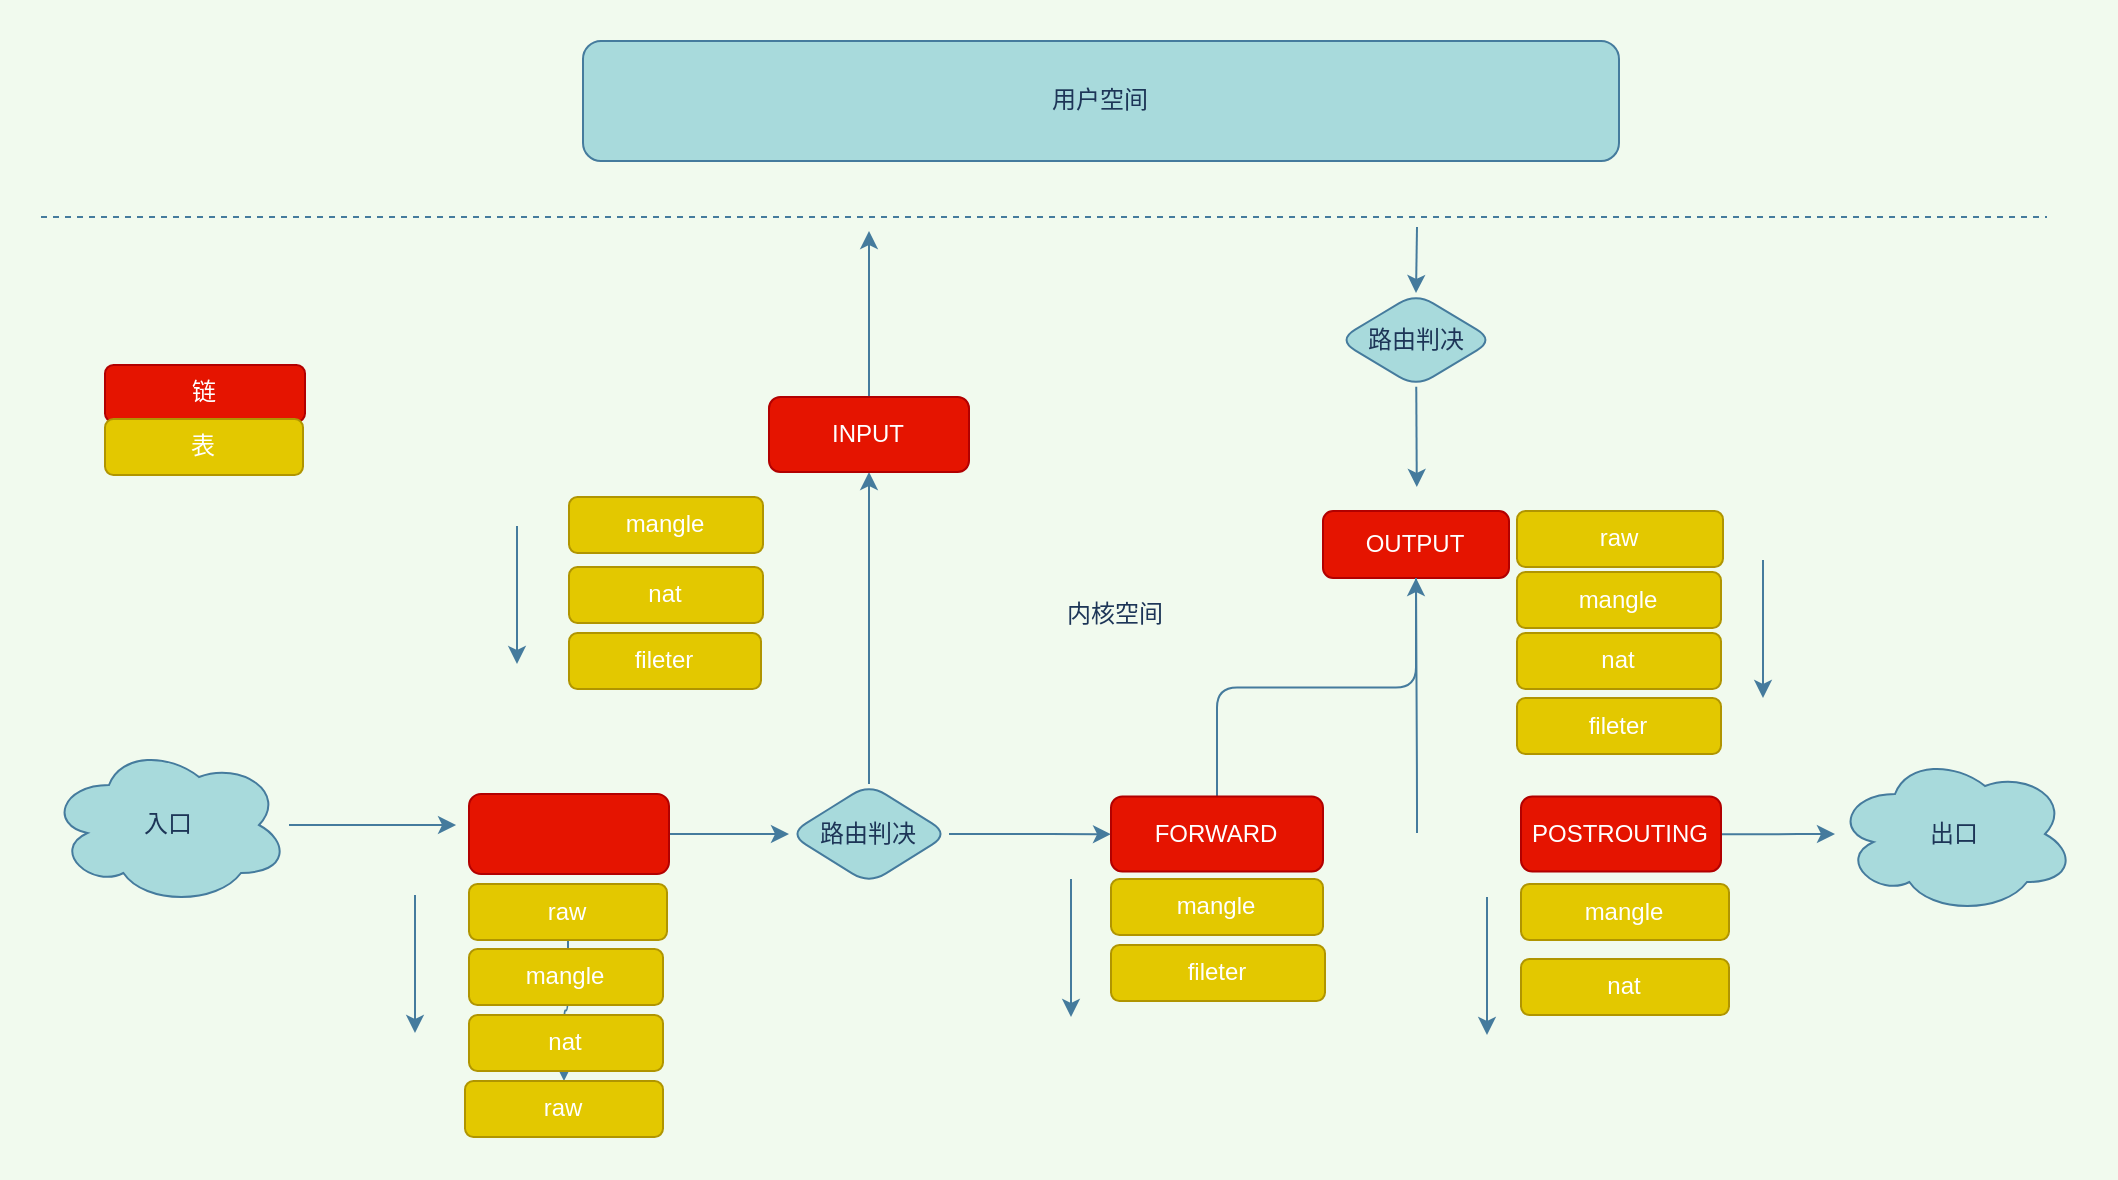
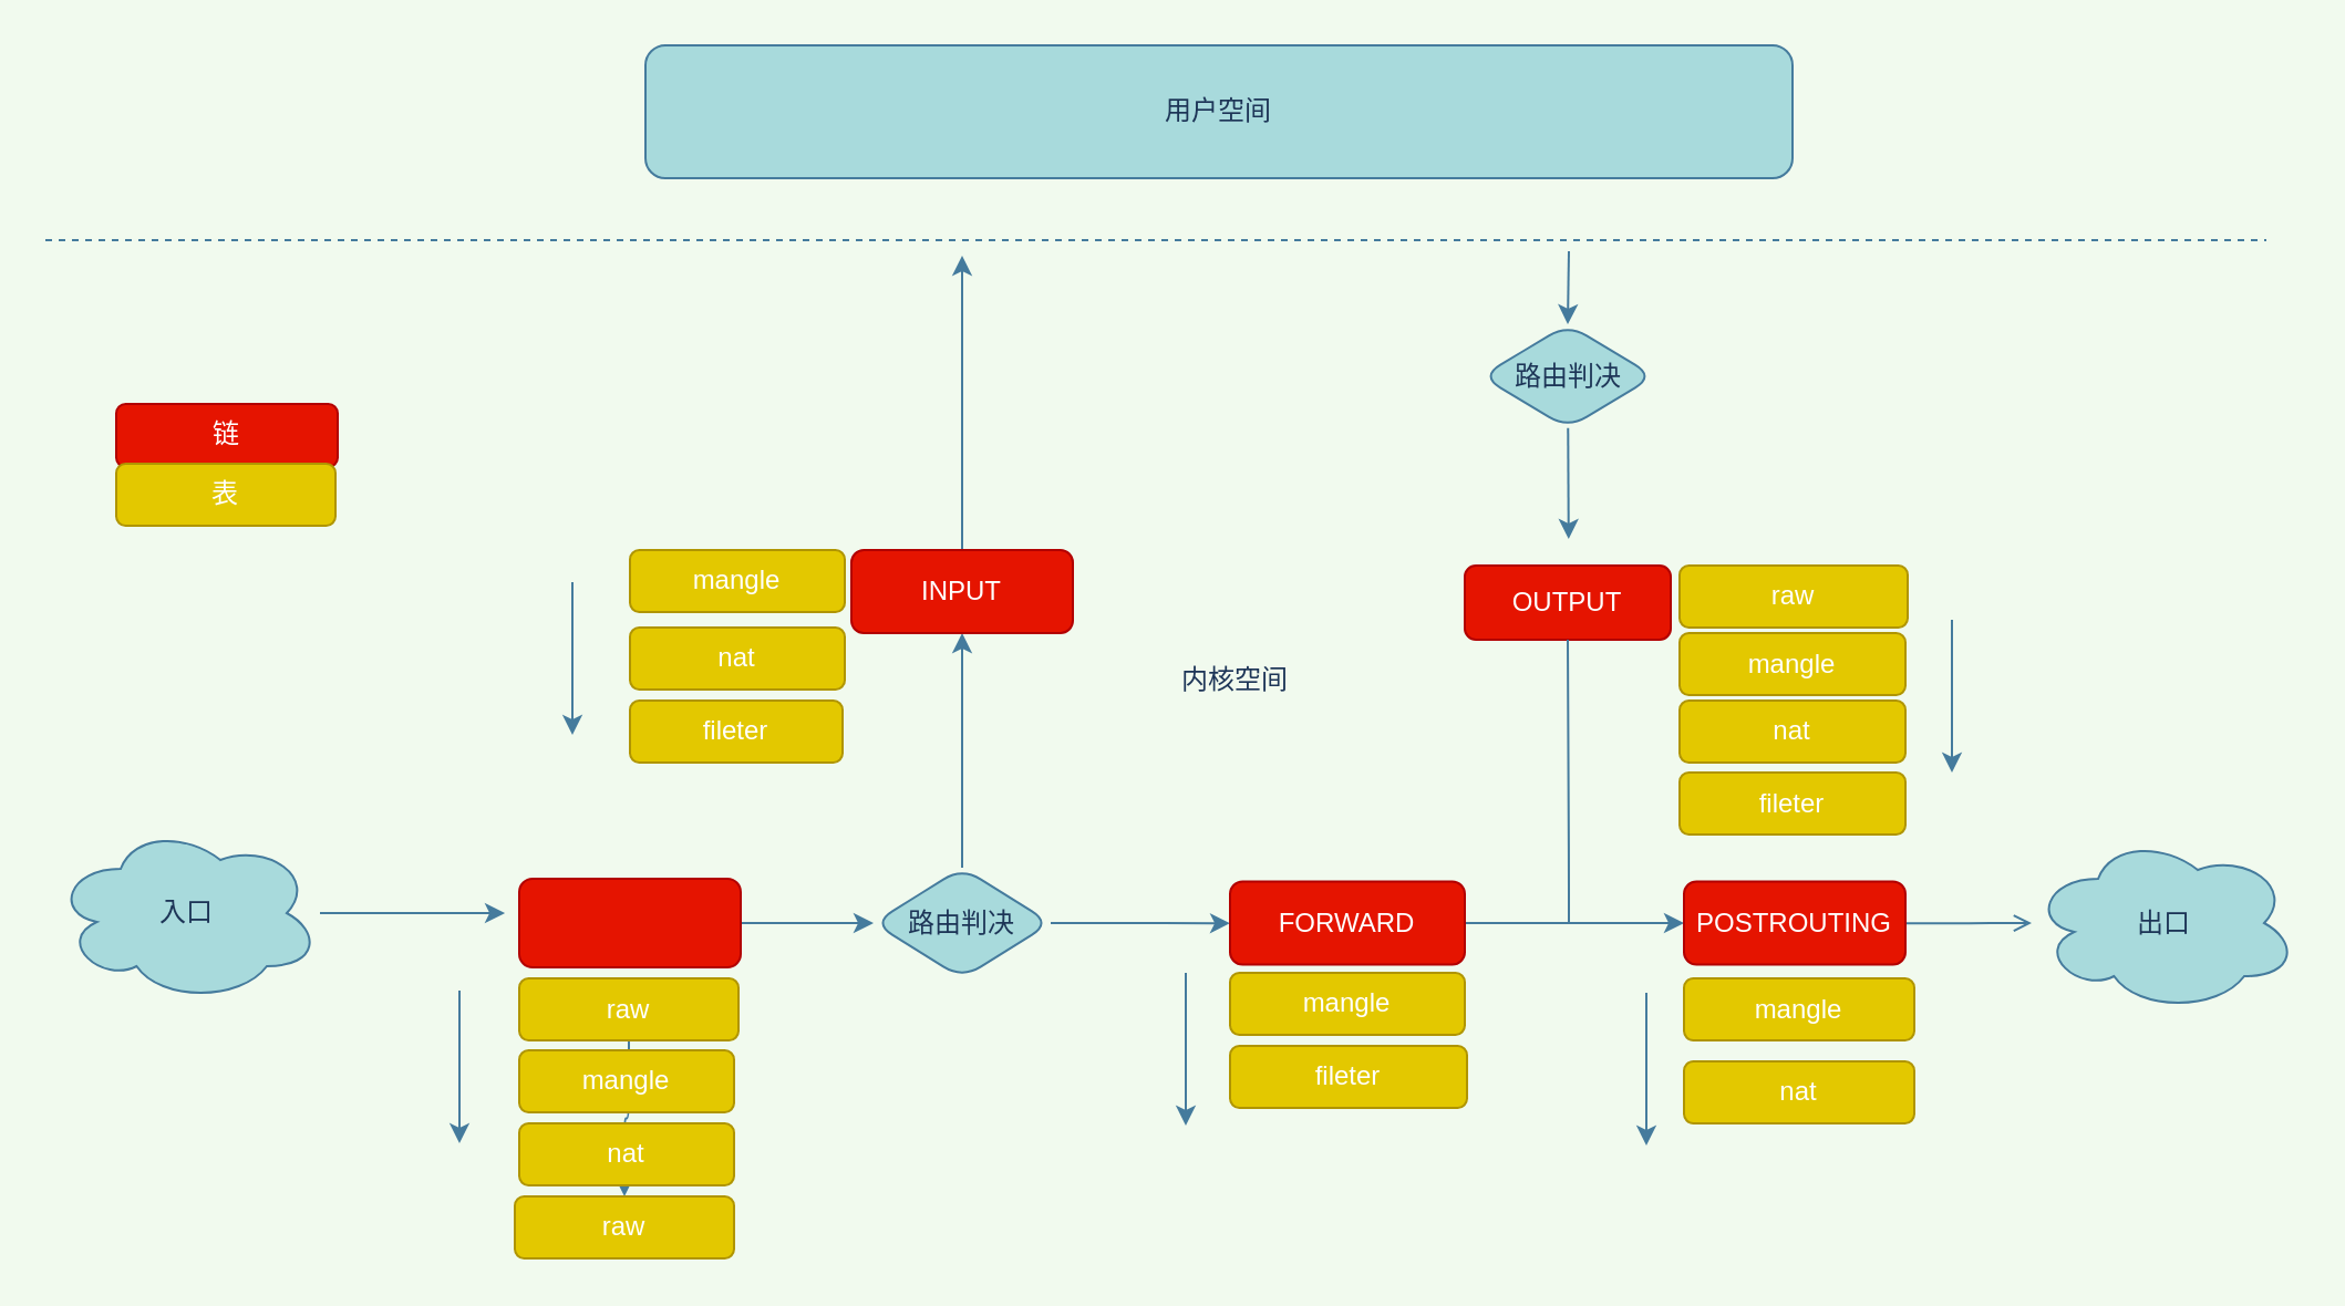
- <mxCell id="12" value="INPUT" style="whiteSpace=wrap;html=1;fillColor=#e51400;strokeColor=#B20000;fontColor=#ffffff;rounded=1;" vertex="1" parent="1"><mxGeometry x="384" y="198" width="100" height="37.5" as="geometry" /></mxCell>
+ <mxCell id="12" value="INPUT" style="whiteSpace=wrap;html=1;fillColor=#e51400;strokeColor=#B20000;fontColor=#ffffff;rounded=1;" vertex="1" parent="1"><mxGeometry x="384" y="248" width="100" height="37.5" as="geometry" /></mxCell>
- <mxCell id="7" value="" style="edgeStyle=orthogonalEdgeStyle;orthogonalLoop=1;jettySize=auto;html=1;strokeColor=#457B9D;fontColor=#1D3557;labelBackgroundColor=#F1FAEE;" edge="1" parent="1" source="8" target="13"><mxGeometry relative="1" as="geometry" /></mxCell>
+ <mxCell id="7" value="" style="edgeStyle=orthogonalEdgeStyle;orthogonalLoop=1;jettySize=auto;html=1;strokeColor=#457B9D;fontColor=#1D3557;labelBackgroundColor=#F1FAEE;" edge="1" parent="1" source="8" target="10"><mxGeometry relative="1" as="geometry" /></mxCell>
- <mxCell id="9" value="" style="edgeStyle=orthogonalEdgeStyle;orthogonalLoop=1;jettySize=auto;html=1;strokeColor=#457B9D;fontColor=#1D3557;labelBackgroundColor=#F1FAEE;" edge="1" parent="1" source="10" target="21"><mxGeometry relative="1" as="geometry" /></mxCell>
+ <mxCell id="9" value="" style="edgeStyle=orthogonalEdgeStyle;orthogonalLoop=1;jettySize=auto;html=1;strokeColor=#457B9D;fontColor=#1D3557;labelBackgroundColor=#F1FAEE;endArrow=open;" edge="1" parent="1" source="10" target="21"><mxGeometry relative="1" as="geometry" /></mxCell>
